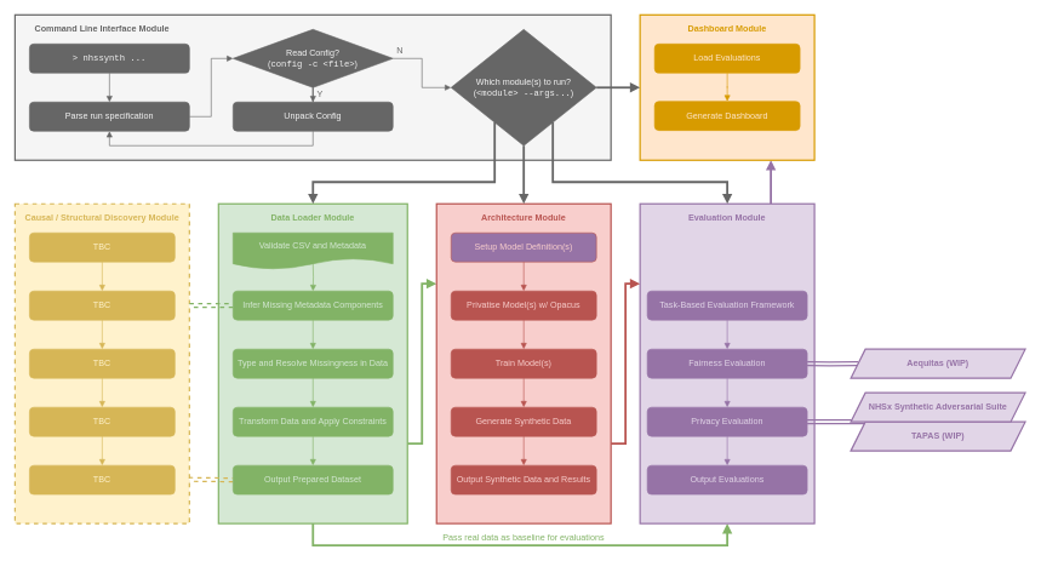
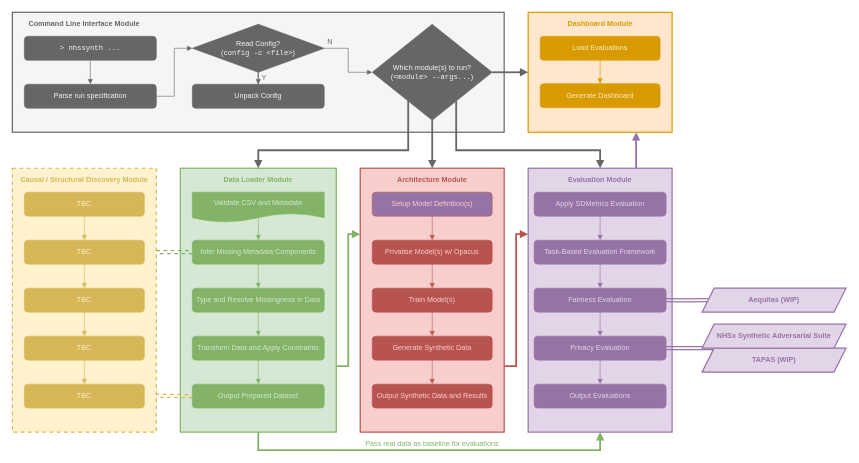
- <mxCell id="55" style="edgeStyle=orthogonalEdgeStyle;rounded=0;orthogonalLoop=1;jettySize=auto;html=1;entryX=0.5;entryY=1;entryDx=0;entryDy=0;fontFamily=Helvetica;fontColor=#F5F5F5;fillColor=#f5f5f5;strokeColor=#666666;endArrow=block;endFill=1;" parent="1" source="56" target="54" edge="1"><mxGeometry relative="1" as="geometry"><Array as="points"><mxPoint x="430" y="200" /><mxPoint x="150" y="200" /></Array></mxGeometry></mxCell>
+ <mxCell id="22" value="Apply SDMetrics Evaluation" style="rounded=1;whiteSpace=wrap;html=1;fillColor=#9673A6;strokeColor=#9673A6;fontColor=#E1D5E7;" parent="1" vertex="1"><mxGeometry x="890" y="320" width="220" height="40" as="geometry" /></mxCell>
+ <mxCell id="21" value="" style="edgeStyle=orthogonalEdgeStyle;rounded=0;orthogonalLoop=1;jettySize=auto;html=1;fillColor=#e1d5e7;strokeColor=#9673a6;endArrow=block;endFill=1;" parent="1" source="22" target="27" edge="1"><mxGeometry relative="1" as="geometry" /></mxCell>
